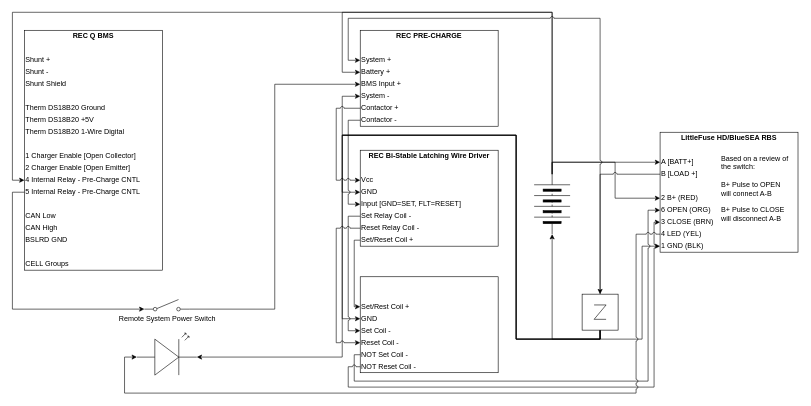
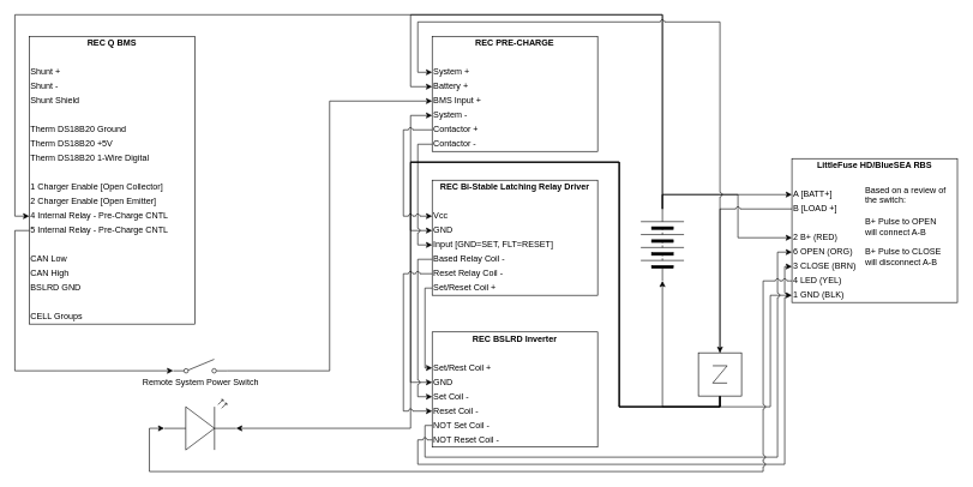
- <mxCell id="22" value="&lt;b&gt;REC Bi-Stable Latching Wire Driver&lt;/b&gt;" style="text;html=1;strokeColor=none;fillColor=none;align=center;verticalAlign=middle;whiteSpace=wrap;rounded=0;" parent="14" vertex="1"><mxGeometry width="230" height="20" as="geometry" /></mxCell>
+ <mxCell id="22" value="&lt;b&gt;REC Bi-Stable Latching Relay Driver&lt;/b&gt;" style="text;html=1;strokeColor=none;fillColor=none;align=center;verticalAlign=middle;whiteSpace=wrap;rounded=0;" parent="14" vertex="1"><mxGeometry width="230" height="20" as="geometry" /></mxCell>
- <mxCell id="20" value="Set Relay Coil -" style="text;html=1;strokeColor=none;fillColor=none;align=left;verticalAlign=middle;whiteSpace=wrap;rounded=0;" parent="14" vertex="1"><mxGeometry y="100" width="200" height="20" as="geometry" /></mxCell>
+ <mxCell id="20" value="Based Relay Coil -" style="text;html=1;strokeColor=none;fillColor=none;align=left;verticalAlign=middle;whiteSpace=wrap;rounded=0;" parent="14" vertex="1"><mxGeometry y="100" width="200" height="20" as="geometry" /></mxCell>
+ <mxCell id="81" value="&lt;b&gt;REC BSLRD Inverter&lt;/b&gt;" style="text;html=1;strokeColor=none;fillColor=none;align=center;verticalAlign=middle;whiteSpace=wrap;rounded=0;" vertex="1" parent="73"><mxGeometry width="230" height="20" as="geometry" /></mxCell>
